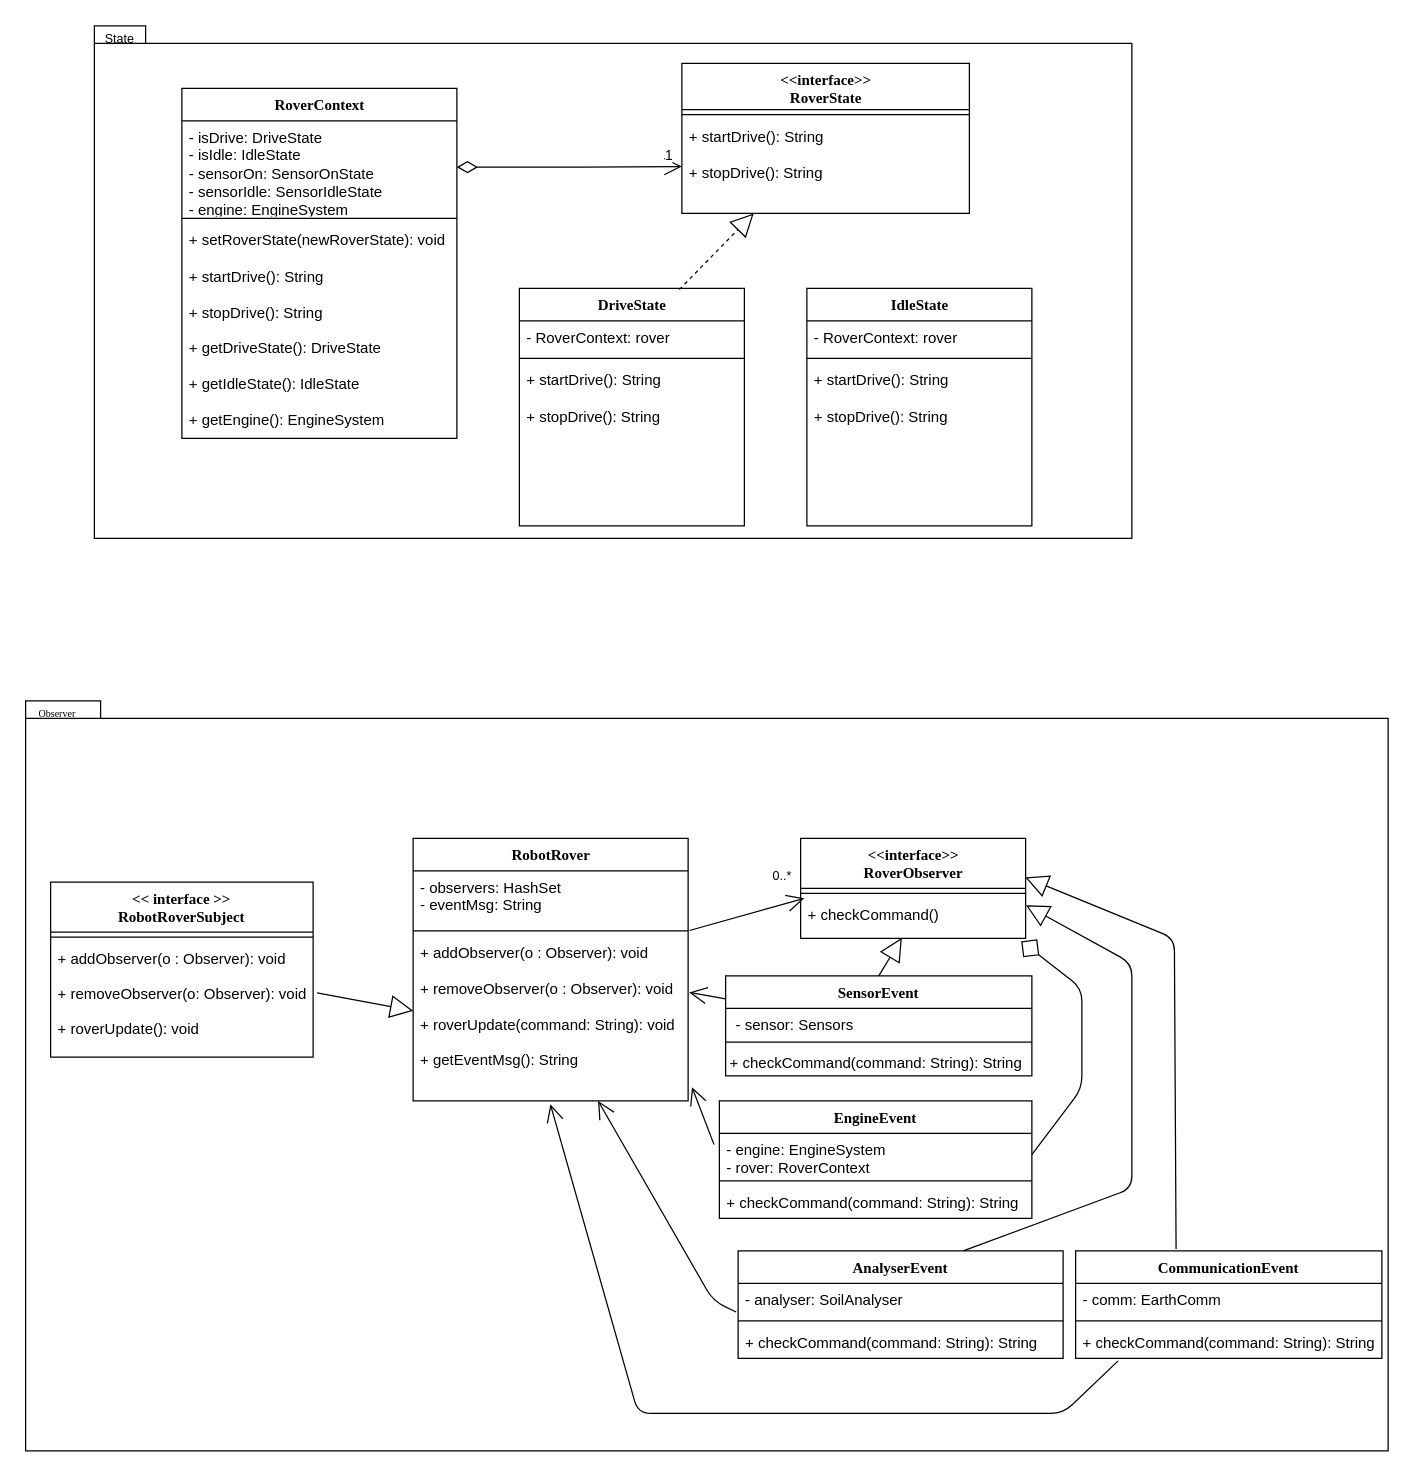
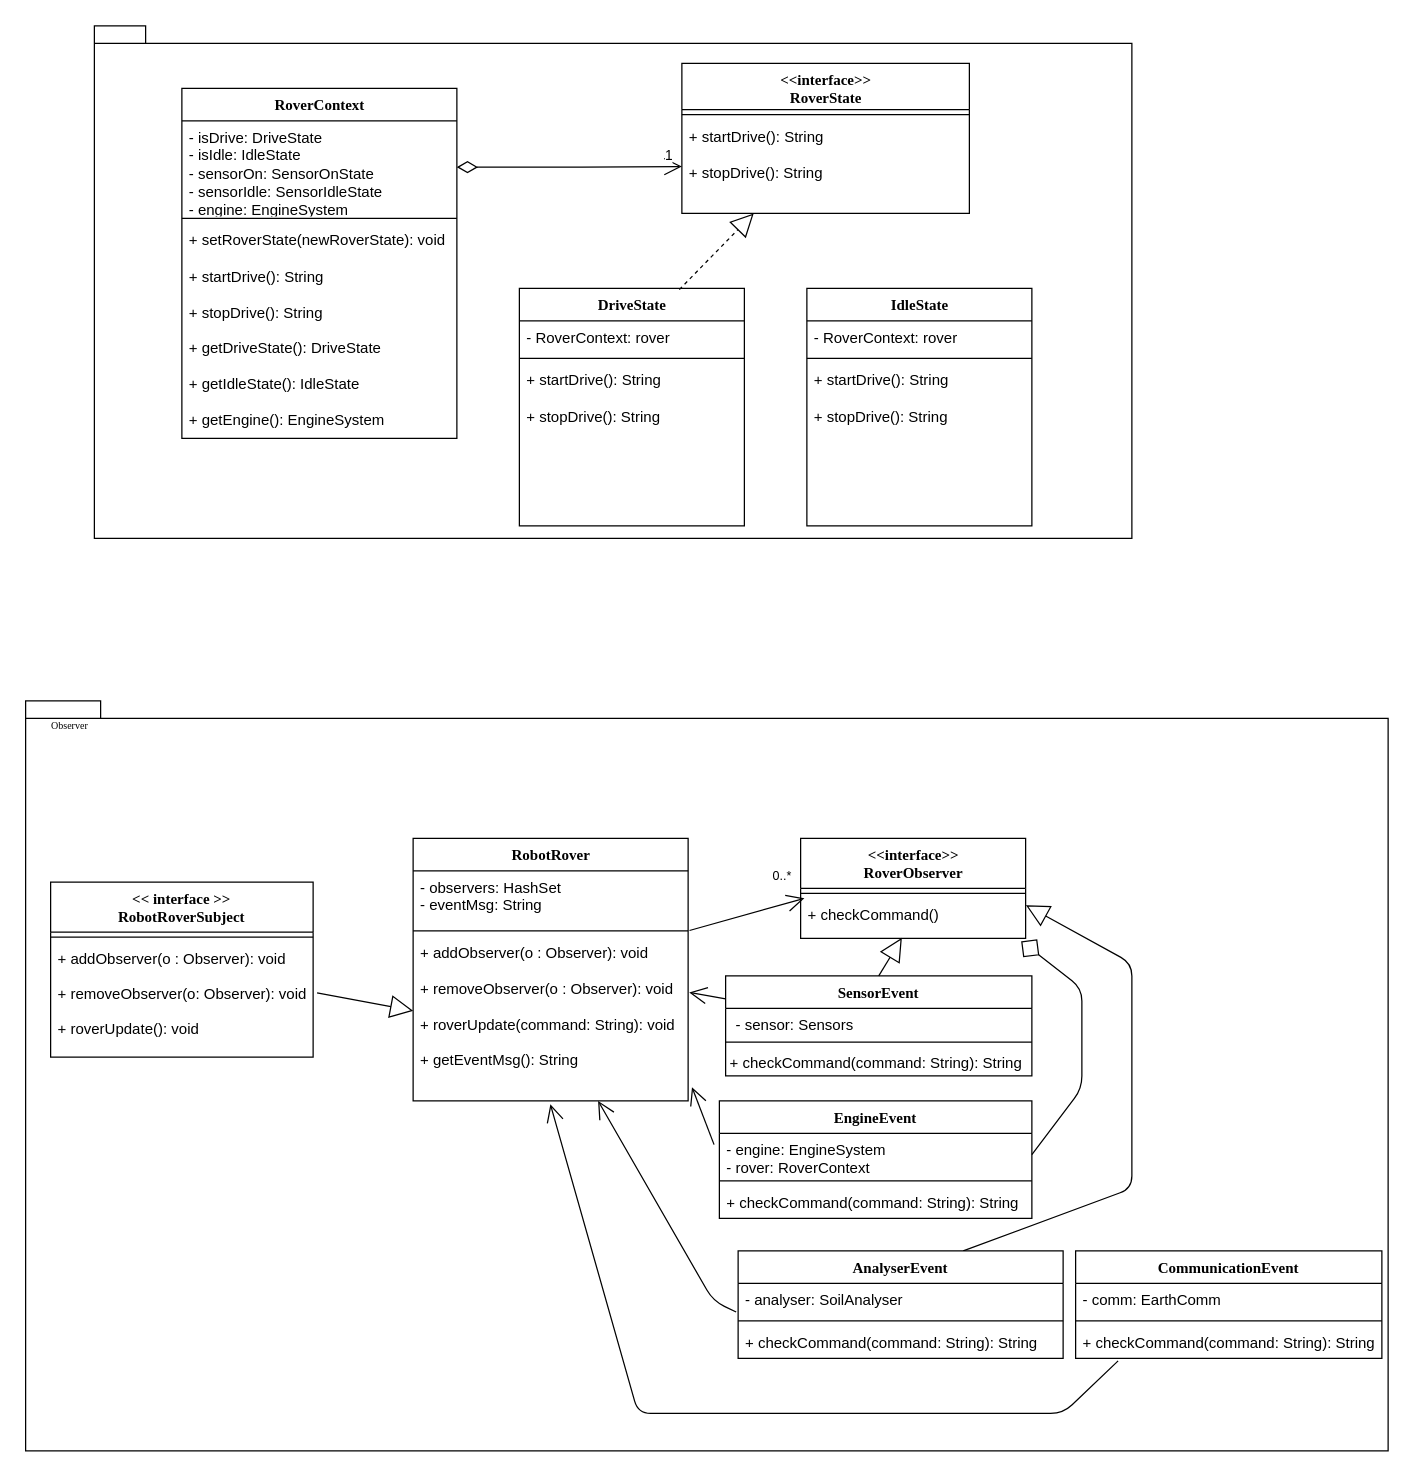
- <mxCell id="25" value="&lt;font style=&quot;font-size: 10px;&quot;&gt;State&lt;/font&gt;" style="text;html=1;align=center;verticalAlign=middle;resizable=0;points=[];autosize=1;strokeColor=none;fontSize=10;" parent="1" vertex="1"><mxGeometry x="75" y="20" width="40" height="20" as="geometry" /></mxCell>
- <mxCell id="45" value="Observer" style="text;html=1;align=center;verticalAlign=middle;resizable=0;points=[];autosize=1;strokeColor=none;fontSize=8;fontFamily=Verdana;" parent="1" vertex="1"><mxGeometry x="20" y="560" width="50" height="20" as="geometry" /></mxCell>
+ <mxCell id="45" value="Observer" style="text;html=1;align=center;verticalAlign=middle;resizable=0;points=[];autosize=1;strokeColor=none;fontSize=8;fontFamily=Verdana;" parent="1" vertex="1"><mxGeometry x="30" y="570" width="50" height="20" as="geometry" /></mxCell>
- <mxCell id="43" value="" style="endArrow=block;endSize=16;endFill=0;html=1;fontSize=10;exitX=0.328;exitY=-0.018;exitDx=0;exitDy=0;exitPerimeter=0;entryX=0.998;entryY=0.39;entryDx=0;entryDy=0;entryPerimeter=0;" parent="1" source="56" target="26" edge="1"><mxGeometry width="160" relative="1" as="geometry"><mxPoint x="907.5" y="1000.102" as="sourcePoint" /><mxPoint x="850" y="740" as="targetPoint" /><Array as="points"><mxPoint x="939" y="750" /></Array></mxGeometry></mxCell>
